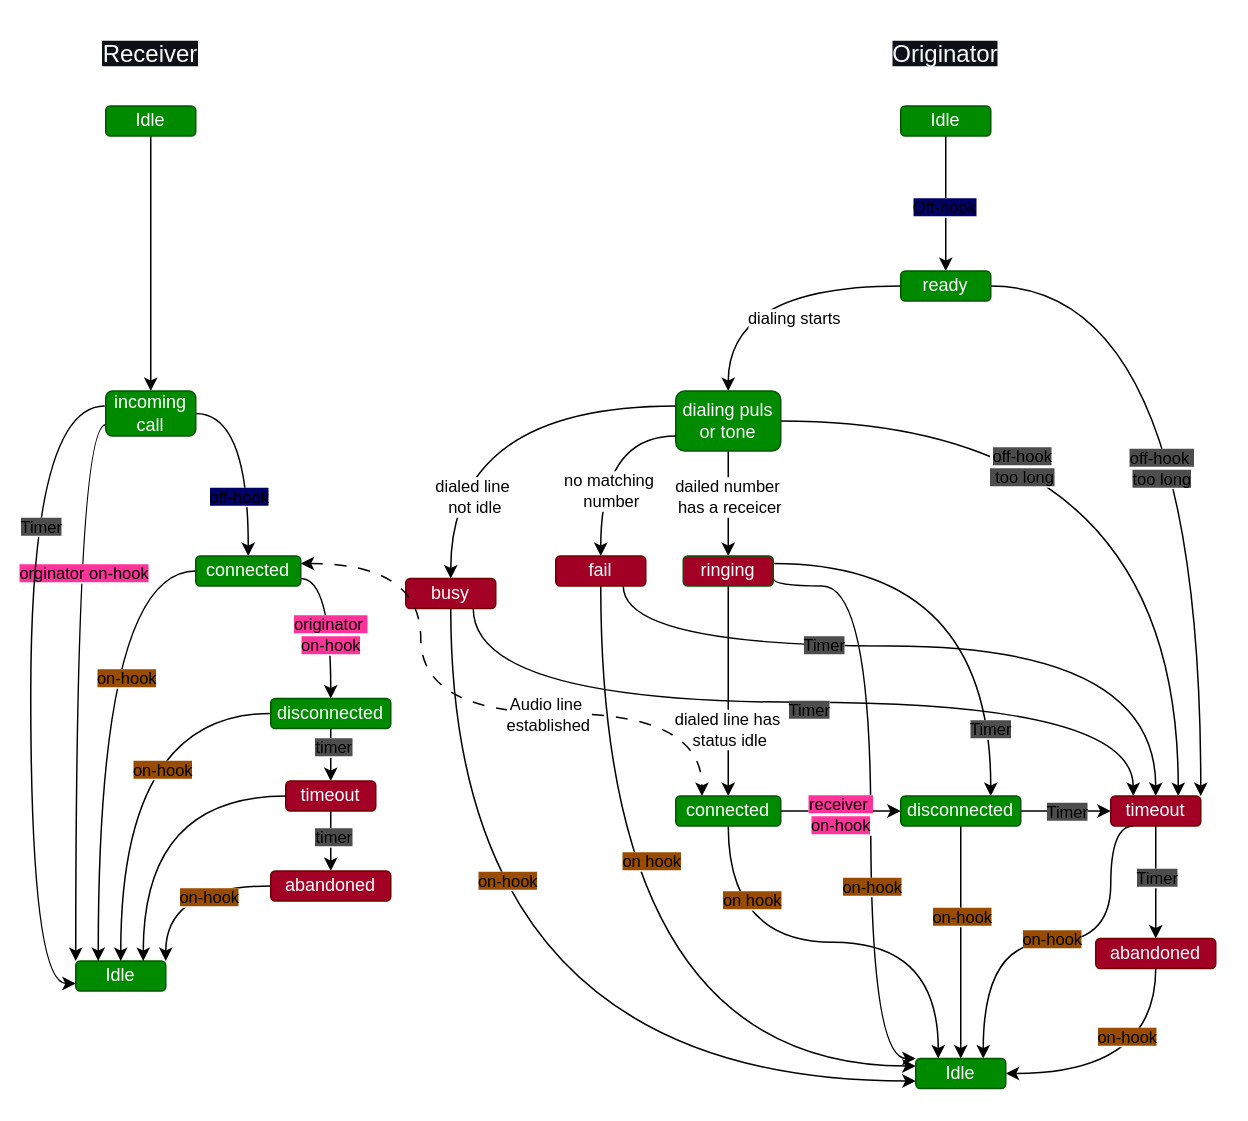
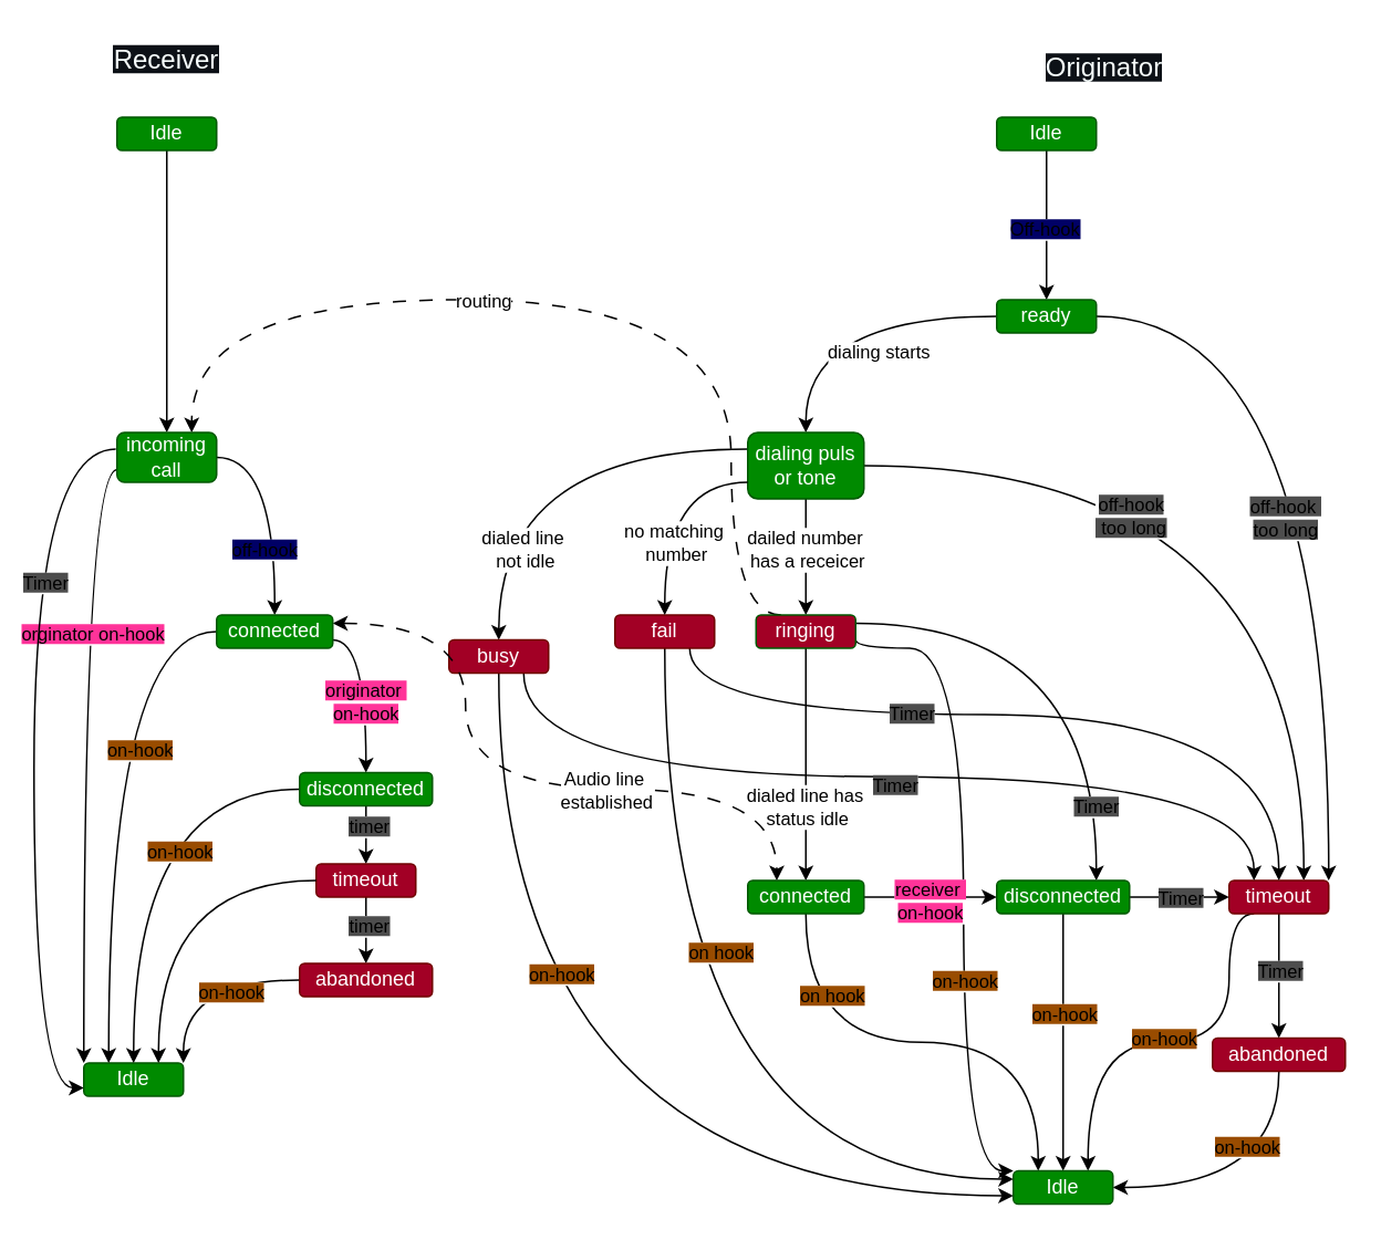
- <mxCell id="85" value="&lt;span style=&quot;color: rgb(249, 255, 254); font-family: &amp;quot;trebuchet ms&amp;quot;, verdana, arial, sans-serif; font-size: 16px; text-align: start; text-wrap: nowrap; background-color: rgb(13, 17, 23);&quot;&gt;Originator&lt;/span&gt;" style="text;html=1;align=center;verticalAlign=middle;whiteSpace=wrap;rounded=0;" parent="1" vertex="1"><mxGeometry x="600" y="20" width="60" height="30" as="geometry" /></mxCell>
+ <mxCell id="85" value="&lt;span style=&quot;color: rgb(249, 255, 254); font-family: &amp;quot;trebuchet ms&amp;quot;, verdana, arial, sans-serif; font-size: 16px; text-align: start; text-wrap: nowrap; background-color: rgb(13, 17, 23);&quot;&gt;Originator&lt;/span&gt;" style="text;html=1;align=center;verticalAlign=middle;whiteSpace=wrap;rounded=0;" parent="1" vertex="1"><mxGeometry x="635" y="25" width="60" height="30" as="geometry" /></mxCell>
+ <mxCell id="16" style="edgeStyle=orthogonalEdgeStyle;curved=1;rounded=0;orthogonalLoop=1;jettySize=auto;html=1;exitX=0.25;exitY=0;exitDx=0;exitDy=0;entryX=0.75;entryY=0;entryDx=0;entryDy=0;dashed=1;dashPattern=8 8;" parent="1" source="39" target="64" edge="1"><mxGeometry relative="1" as="geometry"><Array as="points"><mxPoint x="440" y="370" /><mxPoint x="440" y="180" /><mxPoint x="115" y="180" /></Array></mxGeometry></mxCell>
+ <mxCell id="17" value="routing" style="edgeLabel;html=1;align=center;verticalAlign=middle;resizable=0;points=[];" parent="16" vertex="1" connectable="0"><mxGeometry x="0.105" y="2" relative="1" as="geometry"><mxPoint x="-25" y="-2" as="offset" /></mxGeometry></mxCell>
